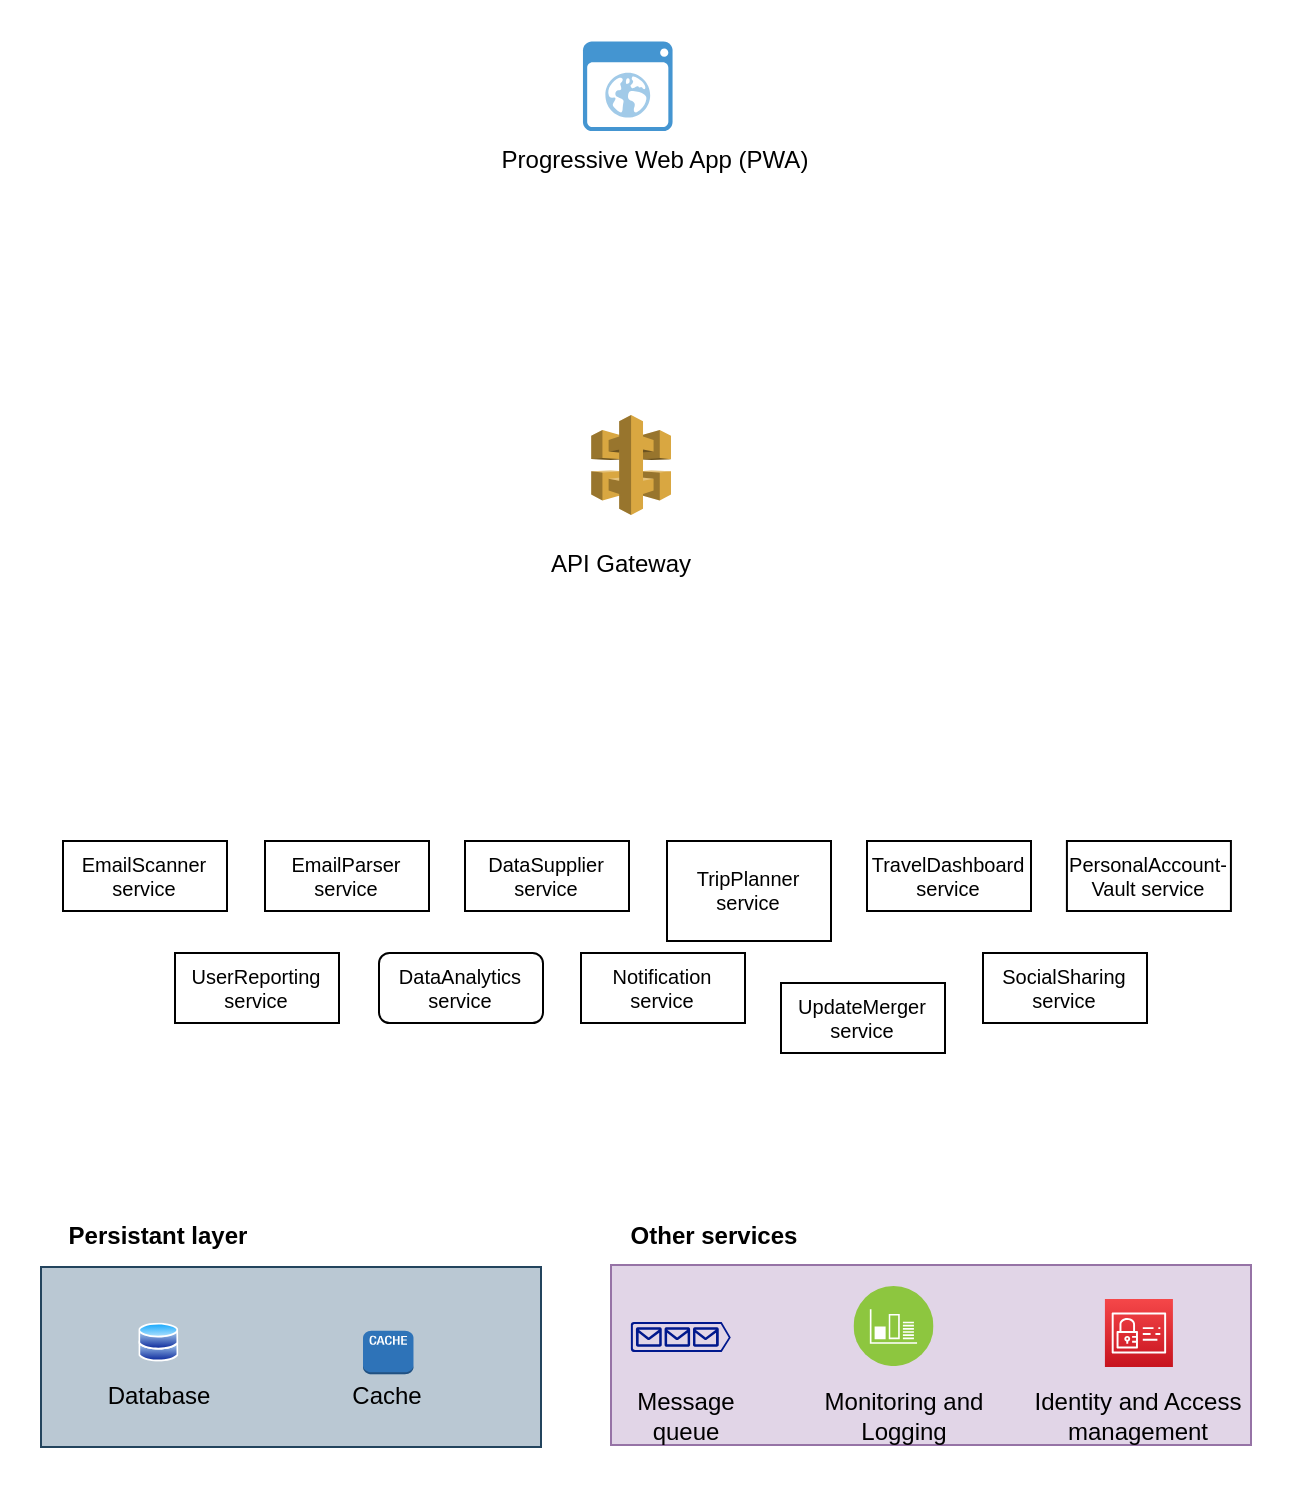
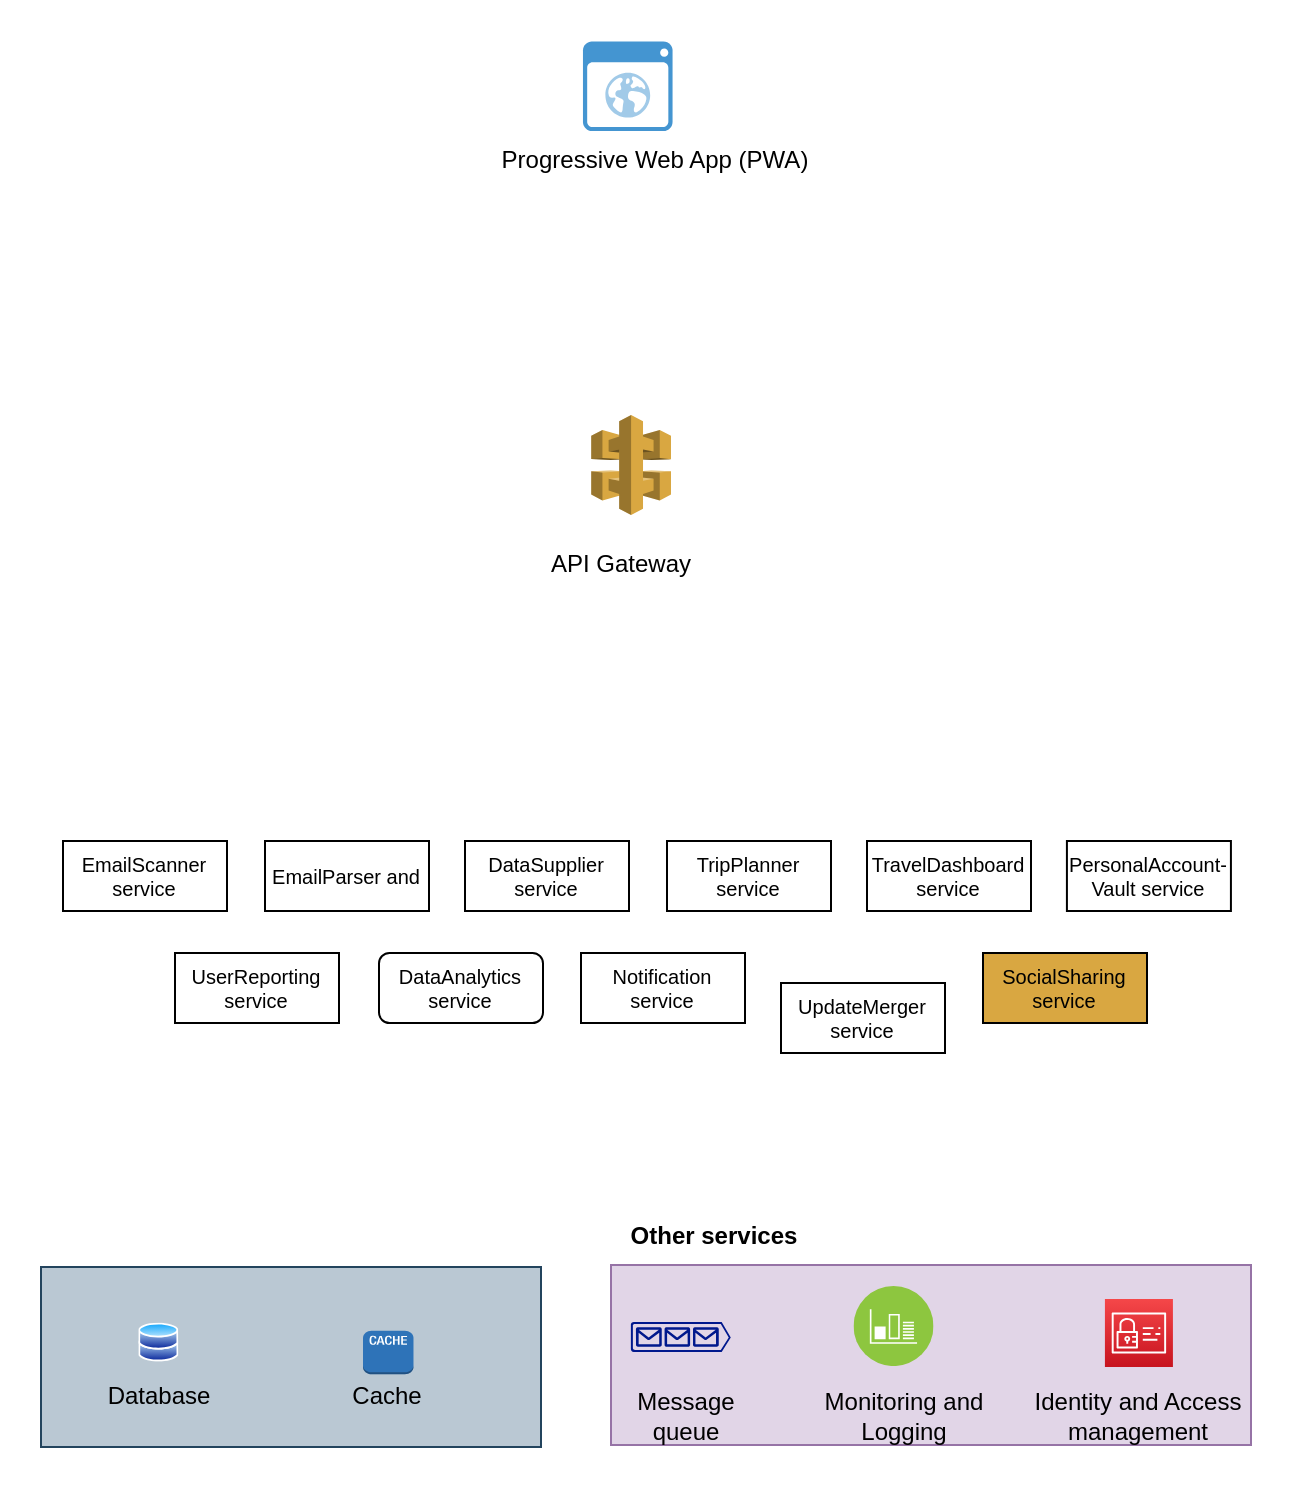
- <mxCell id="28" value="EmailParser service" style="rounded=0;whiteSpace=wrap;html=1;fontSize=10;" vertex="1" parent="1"><mxGeometry x="132" y="420" width="82" height="35" as="geometry" /></mxCell>
+ <mxCell id="28" value="EmailParser and" style="rounded=0;whiteSpace=wrap;html=1;fontSize=10;" vertex="1" parent="1"><mxGeometry x="132" y="420" width="82" height="35" as="geometry" /></mxCell>
- <mxCell id="9" value="TripPlanner service" style="rounded=0;whiteSpace=wrap;html=1;fontSize=10;" vertex="1" parent="1"><mxGeometry x="333" y="420" width="82" height="50" as="geometry" /></mxCell>
+ <mxCell id="9" value="TripPlanner service" style="rounded=0;whiteSpace=wrap;html=1;fontSize=10;" vertex="1" parent="1"><mxGeometry x="333" y="420" width="82" height="35" as="geometry" /></mxCell>
- <mxCell id="10" value="SocialSharing service" style="rounded=0;whiteSpace=wrap;html=1;fontSize=10;" vertex="1" parent="1"><mxGeometry x="491" y="476" width="82" height="35" as="geometry" /></mxCell>
+ <mxCell id="10" value="SocialSharing service" style="rounded=0;whiteSpace=wrap;html=1;fontSize=10;fillColor=#d9a741;" vertex="1" parent="1"><mxGeometry x="491" y="476" width="82" height="35" as="geometry" /></mxCell>
- <mxCell id="6" value="Persistant layer" style="text;html=1;strokeColor=none;fillColor=none;align=center;verticalAlign=middle;whiteSpace=wrap;rounded=0;fontStyle=1" vertex="1" parent="1"><mxGeometry x="29" y="603" width="100" height="30" as="geometry" /></mxCell>
